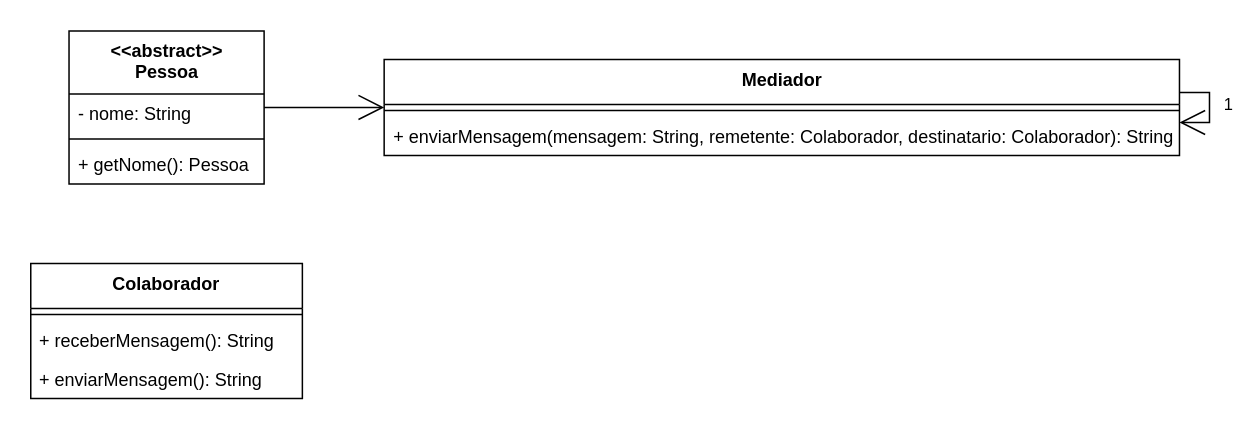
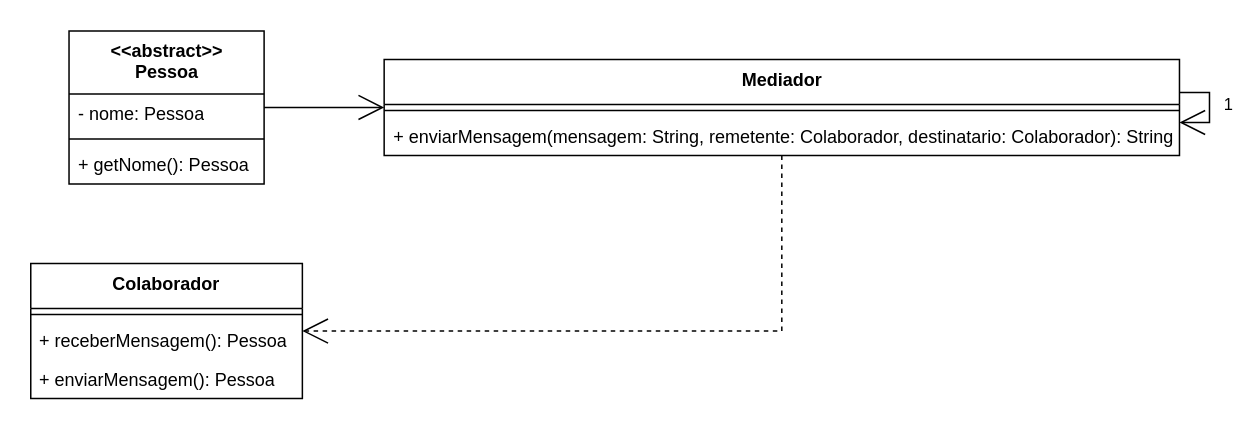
- <mxCell id="12" value="- nome: String" style="text;strokeColor=none;fillColor=none;align=left;verticalAlign=top;spacingLeft=4;spacingRight=4;overflow=hidden;rotatable=0;points=[[0,0.5],[1,0.5]];portConstraint=eastwest;whiteSpace=wrap;html=1;" vertex="1" parent="11"><mxGeometry y="42" width="130" height="26" as="geometry" /></mxCell>
+ <mxCell id="12" value="- nome: Pessoa" style="text;strokeColor=none;fillColor=none;align=left;verticalAlign=top;spacingLeft=4;spacingRight=4;overflow=hidden;rotatable=0;points=[[0,0.5],[1,0.5]];portConstraint=eastwest;whiteSpace=wrap;html=1;" vertex="1" parent="11"><mxGeometry y="42" width="130" height="26" as="geometry" /></mxCell>
+ <mxCell id="2" style="edgeStyle=orthogonalEdgeStyle;rounded=0;html=1;dashed=1;endArrow=open;endFill=0;endSize=15;" edge="1" parent="1" source="3" target="6"><mxGeometry relative="1" as="geometry"><Array as="points"><mxPoint x="520.5" y="220" /></Array></mxGeometry></mxCell>
- <mxCell id="8" value="+ receberMensagem(): String" style="text;strokeColor=none;fillColor=none;align=left;verticalAlign=top;spacingLeft=4;spacingRight=4;overflow=hidden;rotatable=0;points=[[0,0.5],[1,0.5]];portConstraint=eastwest;whiteSpace=wrap;html=1;" parent="6" vertex="1"><mxGeometry y="38" width="181" height="26" as="geometry" /></mxCell>
+ <mxCell id="8" value="+ receberMensagem(): Pessoa" style="text;strokeColor=none;fillColor=none;align=left;verticalAlign=top;spacingLeft=4;spacingRight=4;overflow=hidden;rotatable=0;points=[[0,0.5],[1,0.5]];portConstraint=eastwest;whiteSpace=wrap;html=1;" parent="6" vertex="1"><mxGeometry y="38" width="181" height="26" as="geometry" /></mxCell>
- <mxCell id="9" value="+ enviarMensagem(): String" style="text;strokeColor=none;fillColor=none;align=left;verticalAlign=top;spacingLeft=4;spacingRight=4;overflow=hidden;rotatable=0;points=[[0,0.5],[1,0.5]];portConstraint=eastwest;whiteSpace=wrap;html=1;" vertex="1" parent="6"><mxGeometry y="64" width="181" height="26" as="geometry" /></mxCell>
+ <mxCell id="9" value="+ enviarMensagem(): Pessoa" style="text;strokeColor=none;fillColor=none;align=left;verticalAlign=top;spacingLeft=4;spacingRight=4;overflow=hidden;rotatable=0;points=[[0,0.5],[1,0.5]];portConstraint=eastwest;whiteSpace=wrap;html=1;" vertex="1" parent="6"><mxGeometry y="64" width="181" height="26" as="geometry" /></mxCell>
